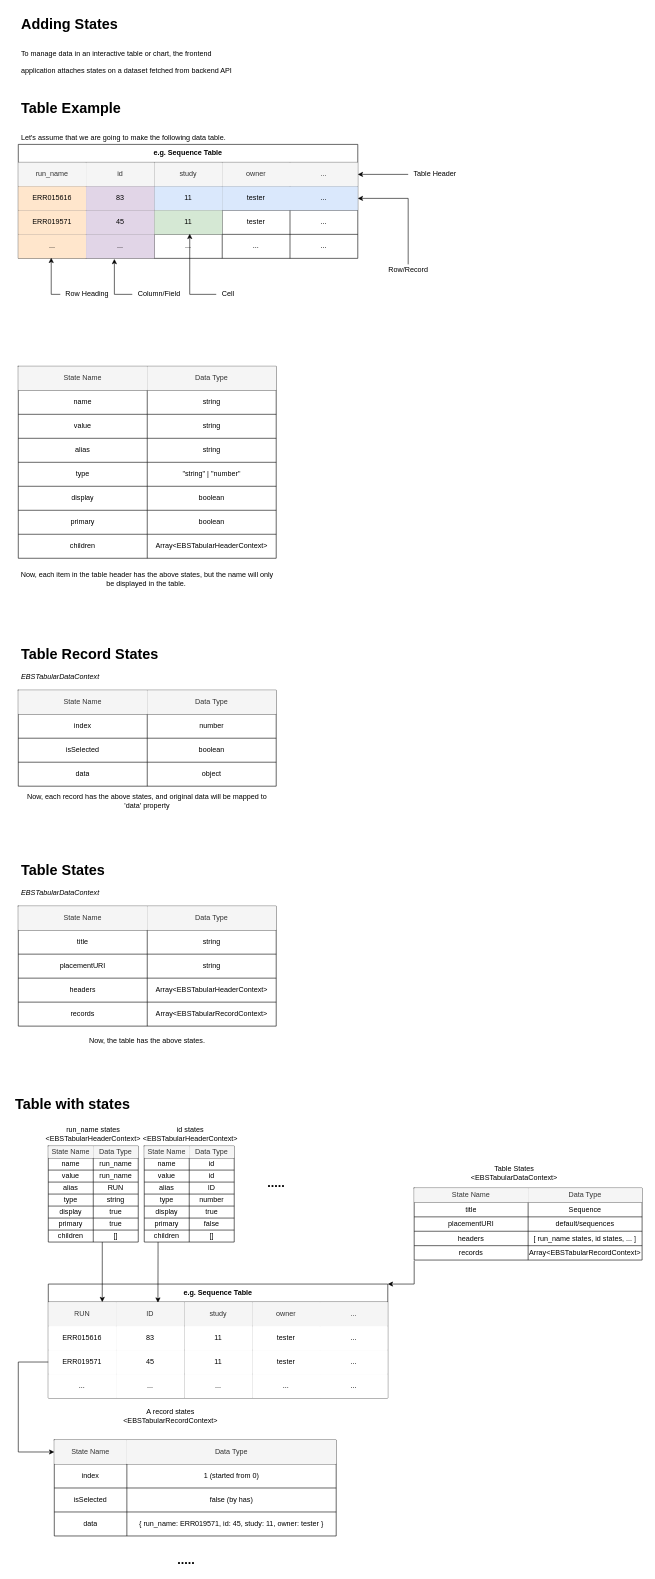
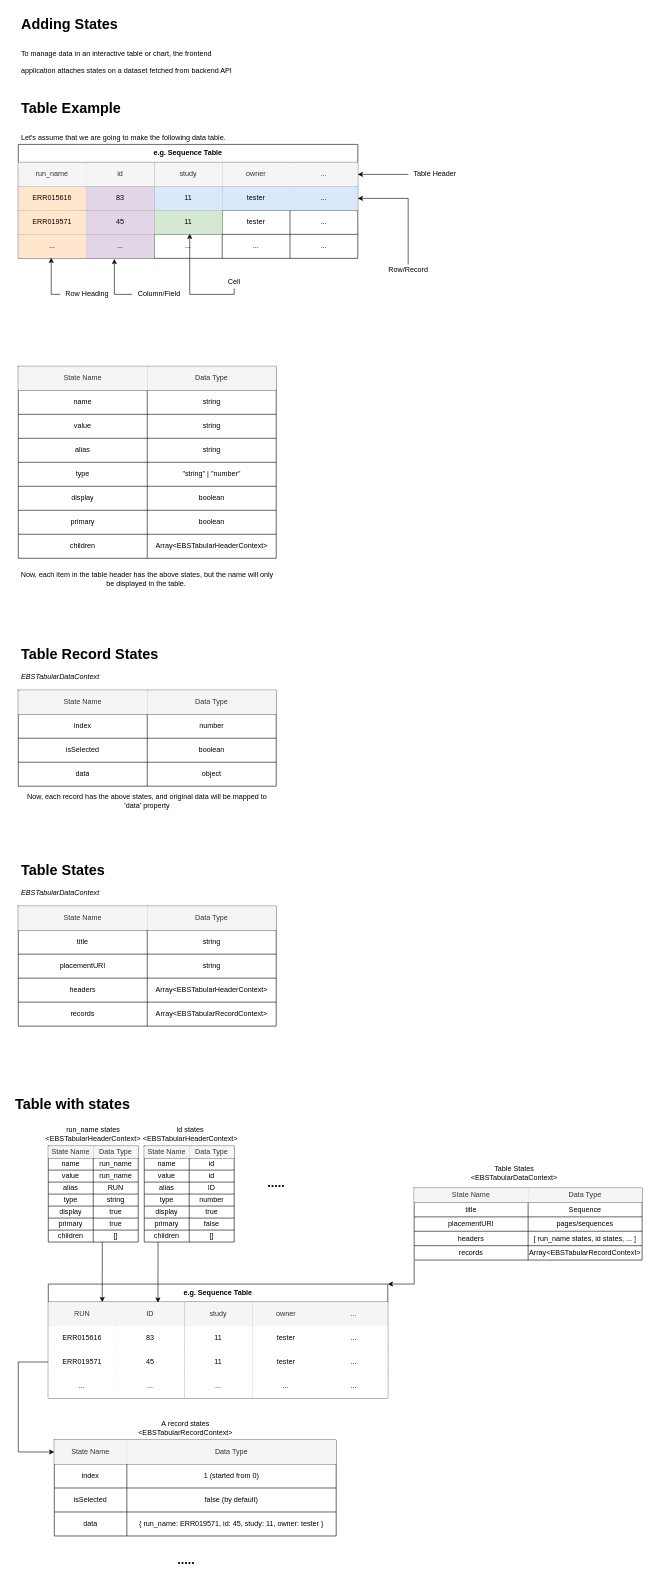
- <mxCell id="34" value="Cell" style="text;html=1;strokeColor=none;fillColor=none;align=center;verticalAlign=middle;whiteSpace=wrap;rounded=0;" vertex="1" parent="1"><mxGeometry x="360" y="480" width="40" height="20" as="geometry" /></mxCell>
+ <mxCell id="34" value="Cell" style="text;html=1;strokeColor=none;fillColor=none;align=center;verticalAlign=middle;whiteSpace=wrap;rounded=0;" vertex="1" parent="1"><mxGeometry x="370" y="460" width="40" height="20" as="geometry" /></mxCell>
- <mxCell id="97" value="Now, the table has the above states." style="text;html=1;strokeColor=none;fillColor=none;align=center;verticalAlign=middle;whiteSpace=wrap;rounded=0;" vertex="1" parent="1"><mxGeometry x="30" y="1720" width="430" height="30" as="geometry" /></mxCell>
- <mxCell id="185" value="default/sequences" style="shape=partialRectangle;html=1;whiteSpace=wrap;connectable=0;fillColor=none;top=0;left=0;bottom=0;right=0;overflow=hidden;" vertex="1" parent="183"><mxGeometry x="190" width="190" height="24" as="geometry" /></mxCell>
+ <mxCell id="185" value="pages/sequences" style="shape=partialRectangle;html=1;whiteSpace=wrap;connectable=0;fillColor=none;top=0;left=0;bottom=0;right=0;overflow=hidden;" vertex="1" parent="183"><mxGeometry x="190" width="190" height="24" as="geometry" /></mxCell>
- <mxCell id="212" value="A record states&lt;br&gt;&amp;lt;EBSTabularRecordContext&amp;gt;" style="text;html=1;strokeColor=none;fillColor=none;align=center;verticalAlign=middle;whiteSpace=wrap;rounded=0;" vertex="1" parent="1"><mxGeometry x="165" y="2340" width="237.5" height="40" as="geometry" /></mxCell>
+ <mxCell id="212" value="A record states&lt;br&gt;&amp;lt;EBSTabularRecordContext&amp;gt;" style="text;html=1;strokeColor=none;fillColor=none;align=center;verticalAlign=middle;whiteSpace=wrap;rounded=0;" vertex="1" parent="1"><mxGeometry x="190" y="2360" width="237.5" height="40" as="geometry" /></mxCell>
- <mxCell id="206" value="false (by has)" style="shape=partialRectangle;html=1;whiteSpace=wrap;connectable=0;fillColor=none;top=0;left=0;bottom=0;right=0;overflow=hidden;" vertex="1" parent="204"><mxGeometry x="121" width="349" height="40" as="geometry" /></mxCell>
+ <mxCell id="206" value="false (by default)" style="shape=partialRectangle;html=1;whiteSpace=wrap;connectable=0;fillColor=none;top=0;left=0;bottom=0;right=0;overflow=hidden;" vertex="1" parent="204"><mxGeometry x="121" width="349" height="40" as="geometry" /></mxCell>
